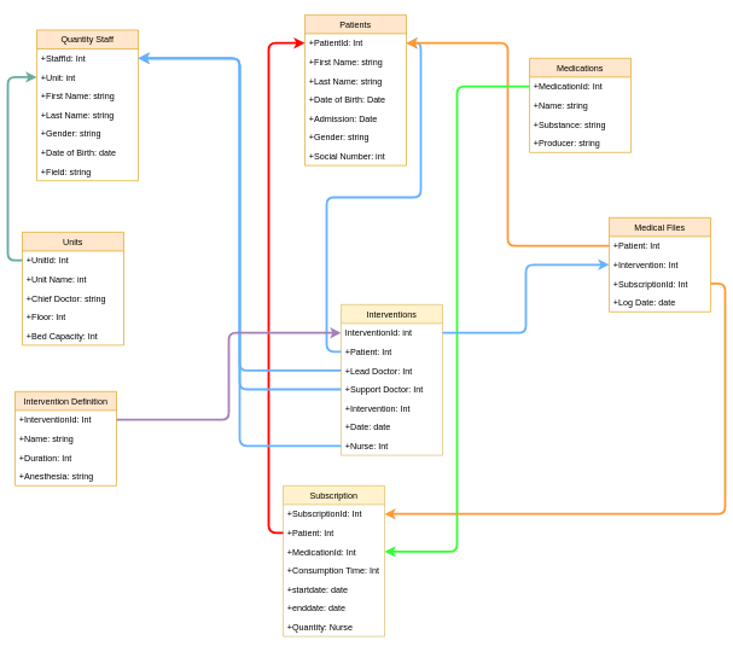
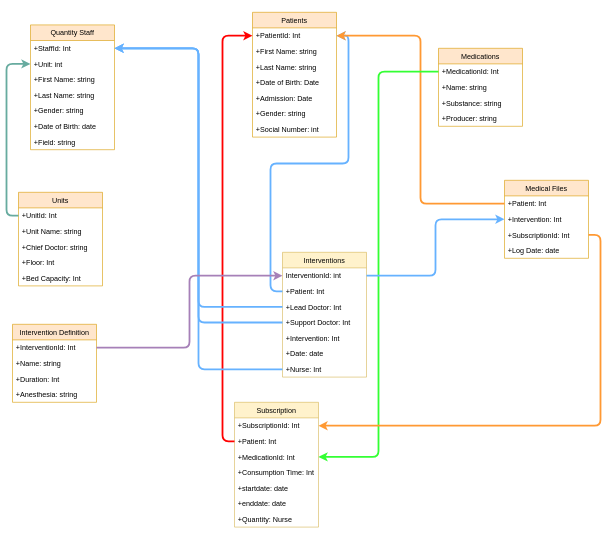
- <mxCell id="12" value="+Unit Name: int" style="text;strokeColor=none;fillColor=none;align=left;verticalAlign=top;spacingLeft=4;spacingRight=4;overflow=hidden;rotatable=0;points=[[0,0.5],[1,0.5]];portConstraint=eastwest;" parent="10" vertex="1"><mxGeometry y="52" width="140" height="26" as="geometry" /></mxCell>
+ <mxCell id="12" value="+Unit Name: string" style="text;strokeColor=none;fillColor=none;align=left;verticalAlign=top;spacingLeft=4;spacingRight=4;overflow=hidden;rotatable=0;points=[[0,0.5],[1,0.5]];portConstraint=eastwest;" parent="10" vertex="1"><mxGeometry y="52" width="140" height="26" as="geometry" /></mxCell>
